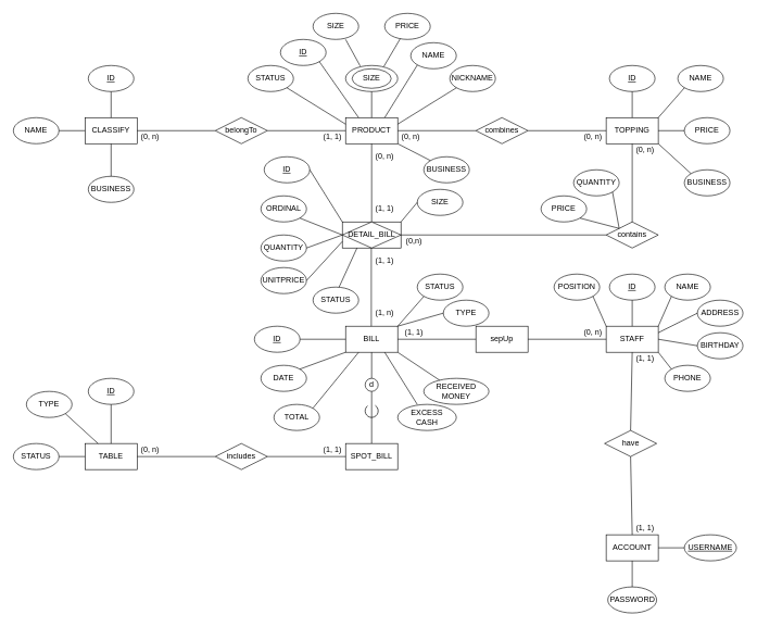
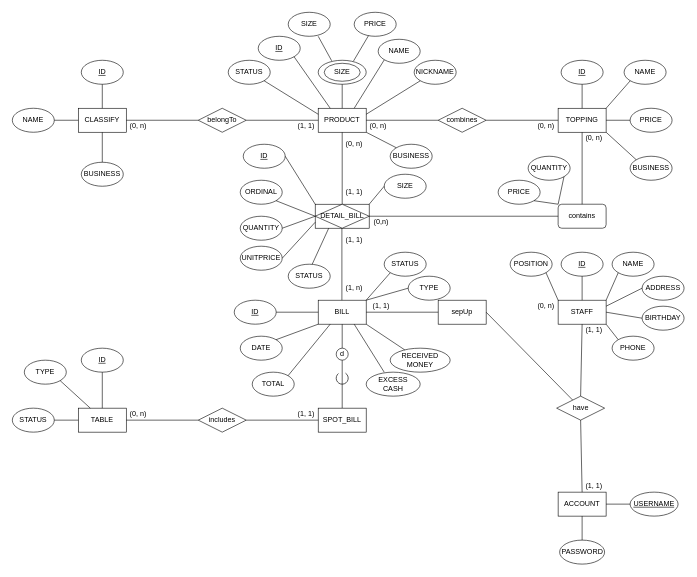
- <mxCell id="55" value="&lt;span style=&quot;font-weight: normal&quot;&gt;contains&lt;/span&gt;" style="rhombus;whiteSpace=wrap;html=1;fontStyle=1" vertex="1" parent="1"><mxGeometry x="930" y="340" width="80" height="40" as="geometry" /></mxCell>
+ <mxCell id="55" value="&lt;span style=&quot;font-weight: normal&quot;&gt;contains&lt;/span&gt;" style="whiteSpace=wrap;html=1;fontStyle=1;rounded=1;" vertex="1" parent="1"><mxGeometry x="930" y="340" width="80" height="40" as="geometry" /></mxCell>
- <mxCell id="97" value="" style="endArrow=none;html=1;rounded=0;exitX=1;exitY=0.5;exitDx=0;exitDy=0;entryX=0;entryY=0.5;entryDx=0;entryDy=0;" edge="1" parent="1" source="95" target="89"><mxGeometry width="50" height="50" relative="1" as="geometry"><mxPoint x="620" y="530" as="sourcePoint" /><mxPoint x="740" y="530" as="targetPoint" /></mxGeometry></mxCell>
+ <mxCell id="97" value="" style="endArrow=none;html=1;rounded=0;exitX=1;exitY=0.5;exitDx=0;exitDy=0;" edge="1" parent="1" source="95" target="117"><mxGeometry width="50" height="50" relative="1" as="geometry"><mxPoint x="620" y="530" as="sourcePoint" /><mxPoint x="740" y="530" as="targetPoint" /></mxGeometry></mxCell>
